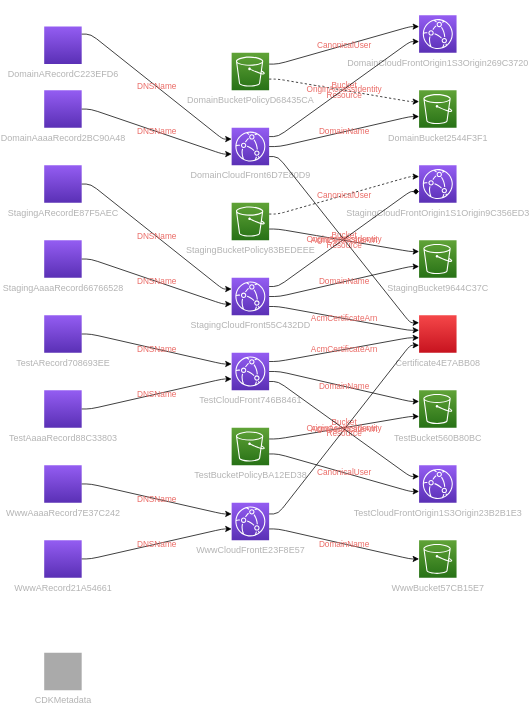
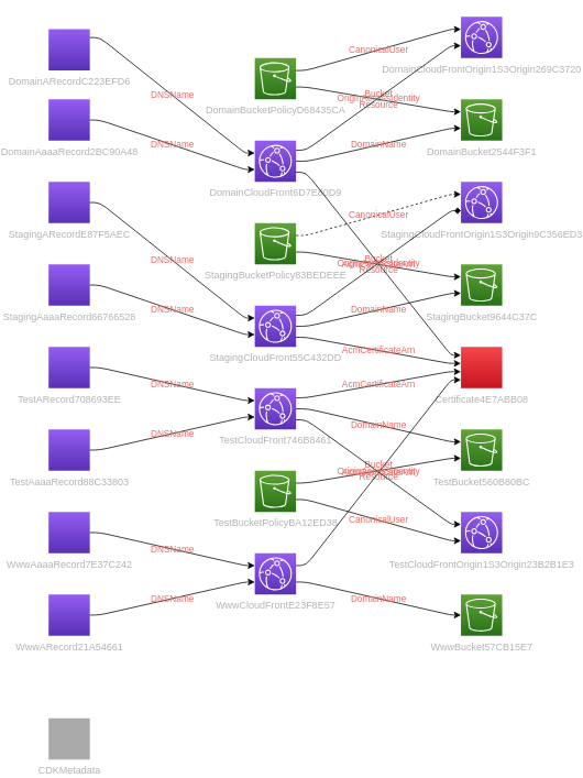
- <mxCell id="26" value="Bucket&#10;Resource" style="edgeStyle=orthogonalEdgeStyle;rounded=1;orthogonalLoop=1;jettySize=auto;html=1;labelBackgroundColor=none;fontColor=#EA6B66;noEdgeStyle=1;orthogonal=1;dashed=1;" edge="1" parent="1" source="5" target="4"><mxGeometry relative="1" as="geometry"><Array as="points"><mxPoint x="332" y="105" /><mxPoint x="508" y="135" /></Array></mxGeometry></mxCell>
+ <mxCell id="26" value="Bucket&#10;Resource" style="edgeStyle=orthogonalEdgeStyle;rounded=1;orthogonalLoop=1;jettySize=auto;html=1;labelBackgroundColor=none;fontColor=#EA6B66;noEdgeStyle=1;orthogonal=1;" edge="1" parent="1" source="5" target="4"><mxGeometry relative="1" as="geometry"><Array as="points"><mxPoint x="332" y="105" /><mxPoint x="508" y="135" /></Array></mxGeometry></mxCell>
- <mxCell id="13" value="StagingCloudFrontOrigin1S1Origin9C356ED3" style="outlineConnect=0;fontColor=#B3B3B3;gradientColor=#945DF2;gradientDirection=north;fillColor=#5A30B5;strokeColor=#ffffff;dashed=0;verticalLabelPosition=bottom;verticalAlign=top;align=center;html=1;fontSize=12;fontStyle=0;aspect=fixed;shape=mxgraph.aws4.resourceIcon;resIcon=mxgraph.aws4.cloudfront;" vertex="1" parent="1"><mxGeometry x="520" y="220" width="50" height="50" as="geometry" /></mxCell>
+ <mxCell id="13" value="StagingCloudFrontOrigin1S3Origin9C356ED3" style="outlineConnect=0;fontColor=#B3B3B3;gradientColor=#945DF2;gradientDirection=north;fillColor=#5A30B5;strokeColor=#ffffff;dashed=0;verticalLabelPosition=bottom;verticalAlign=top;align=center;html=1;fontSize=12;fontStyle=0;aspect=fixed;shape=mxgraph.aws4.resourceIcon;resIcon=mxgraph.aws4.cloudfront;" vertex="1" parent="1"><mxGeometry x="520" y="220" width="50" height="50" as="geometry" /></mxCell>
